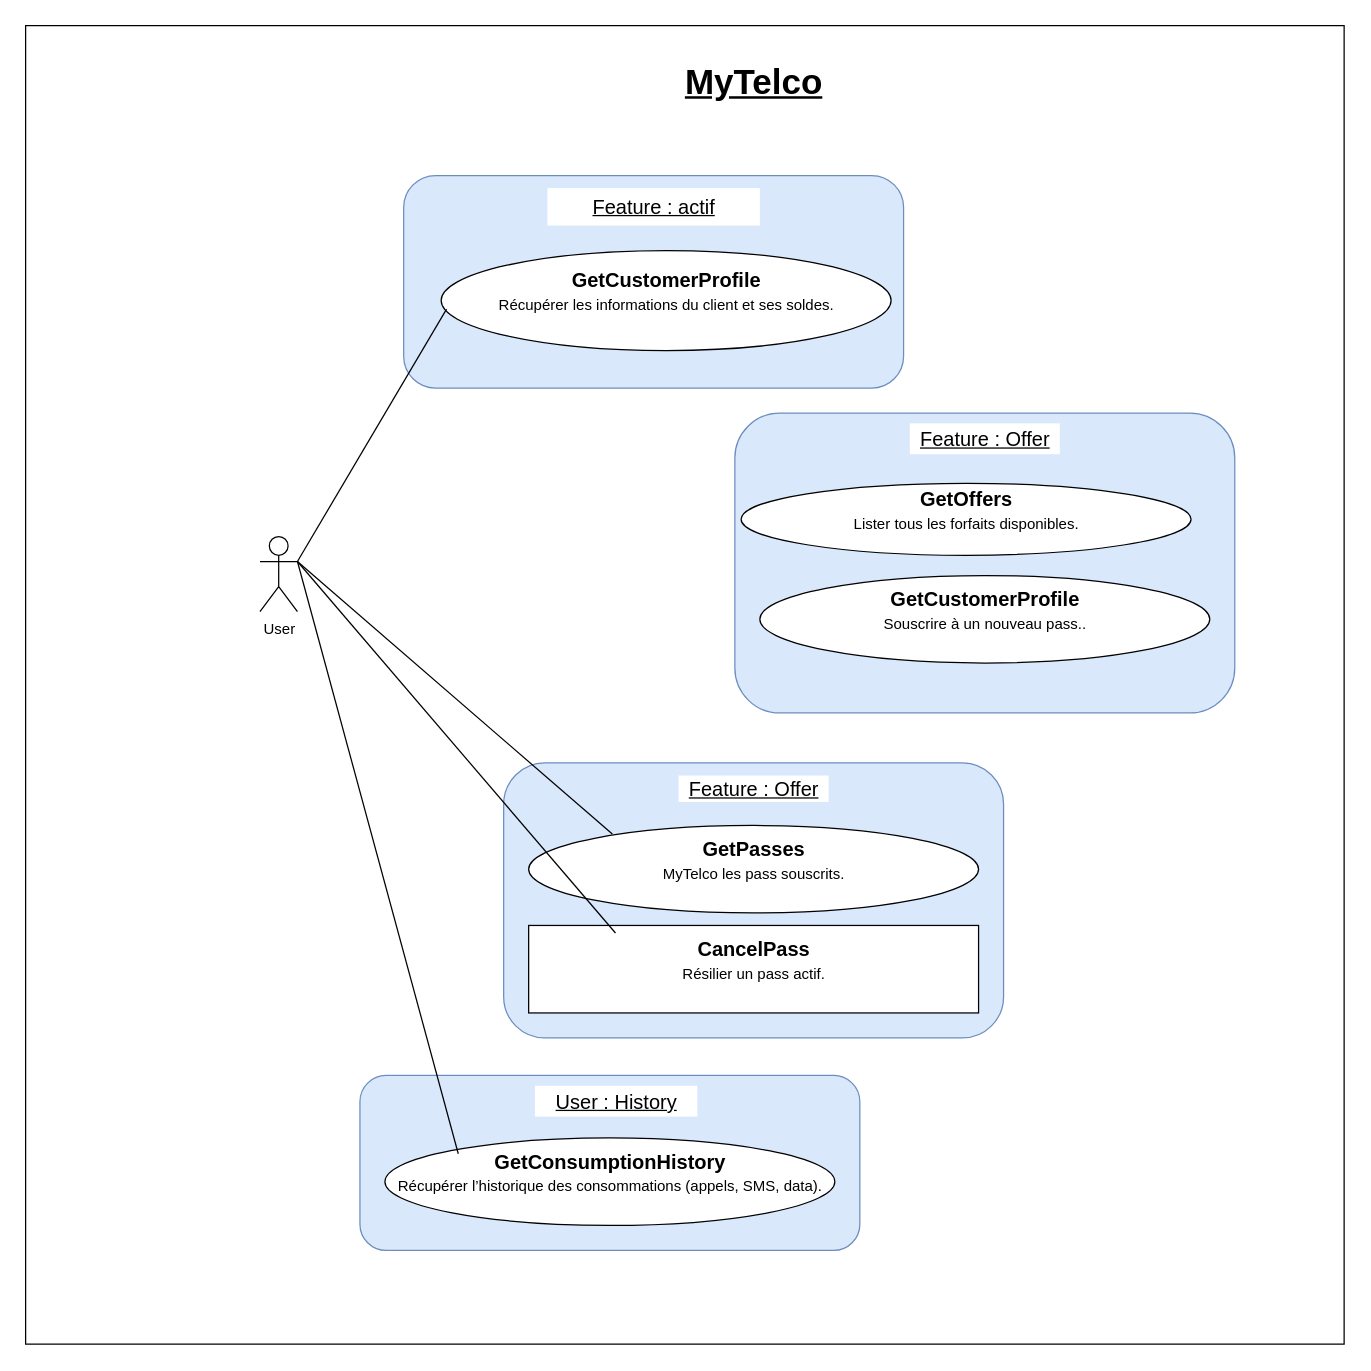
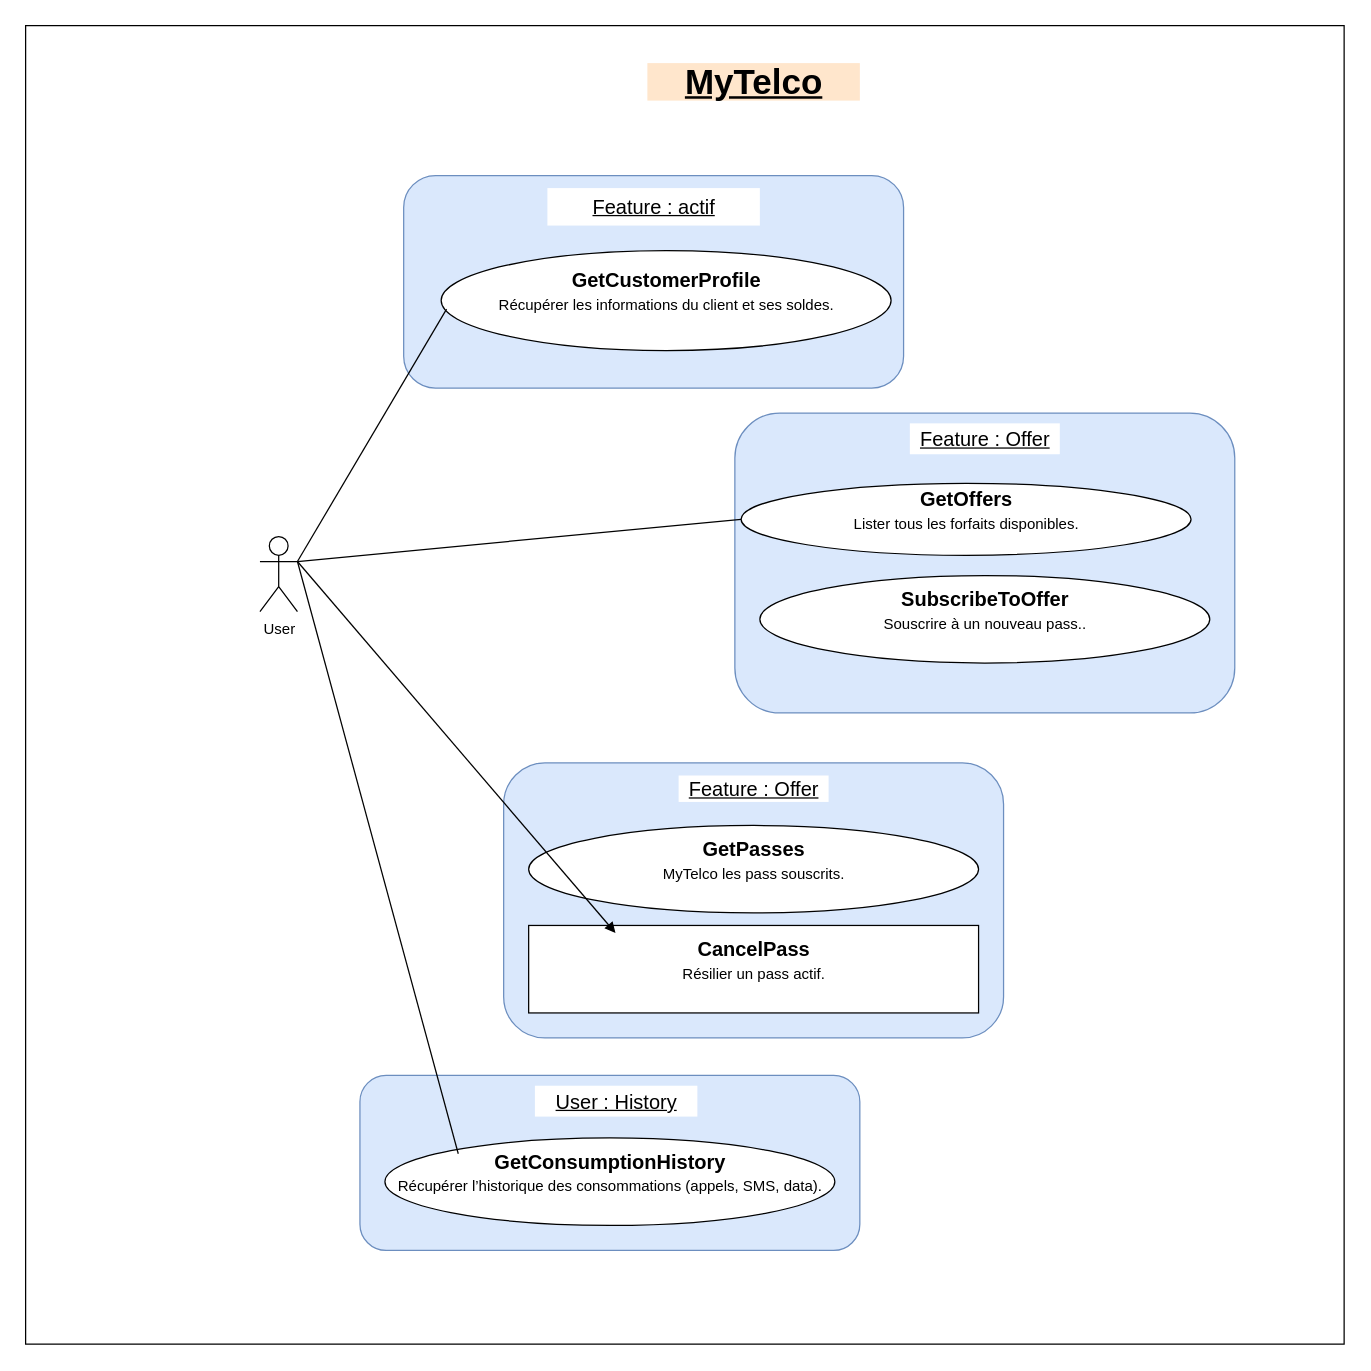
- <mxCell id="3" value="&lt;font style=&quot;font-size: 28px;&quot;&gt;&lt;u style=&quot;&quot;&gt;&lt;b style=&quot;&quot;&gt;MyTelco&lt;/b&gt;&lt;/u&gt;&lt;/font&gt;" style="rounded=0;whiteSpace=wrap;html=1;strokeWidth=0;strokeColor=none;" parent="1" vertex="1"><mxGeometry x="517.5" y="50" width="170" height="30" as="geometry" /></mxCell>
+ <mxCell id="3" value="&lt;font style=&quot;font-size: 28px;&quot;&gt;&lt;u style=&quot;&quot;&gt;&lt;b style=&quot;&quot;&gt;MyTelco&lt;/b&gt;&lt;/u&gt;&lt;/font&gt;" style="rounded=0;whiteSpace=wrap;html=1;strokeWidth=0;strokeColor=none;fillColor=#ffe6cc;" parent="1" vertex="1"><mxGeometry x="517.5" y="50" width="170" height="30" as="geometry" /></mxCell>
+ <mxCell id="24" value="" style="endArrow=none;html=1;entryX=0;entryY=0.5;entryDx=0;entryDy=0;exitX=1;exitY=0.333;exitDx=0;exitDy=0;exitPerimeter=0;" parent="1" source="4" target="12" edge="1"><mxGeometry width="50" height="50" relative="1" as="geometry"><mxPoint x="247.5" y="360" as="sourcePoint" /><mxPoint x="381.5" y="297" as="targetPoint" /></mxGeometry></mxCell>
- <mxCell id="13" value="&lt;font style=&quot;font-size: 16px;&quot;&gt;&lt;b&gt;GetCustomerProfile&lt;/b&gt;&lt;/font&gt;&lt;br&gt;&lt;div&gt; Souscrire à un nouveau pass..&lt;span style=&quot;font-size: 14px;&quot;&gt;&lt;br&gt;&lt;/span&gt;&lt;div&gt;&lt;br&gt;&lt;/div&gt;&lt;/div&gt;" style="ellipse;whiteSpace=wrap;html=1;" parent="9" vertex="1"><mxGeometry x="20" y="130" width="360" height="70" as="geometry" /></mxCell>
+ <mxCell id="13" value="&lt;font style=&quot;font-size: 16px;&quot;&gt;&lt;b&gt;SubscribeToOffer&lt;/b&gt;&lt;/font&gt;&lt;br&gt;&lt;div&gt; Souscrire à un nouveau pass..&lt;span style=&quot;font-size: 14px;&quot;&gt;&lt;br&gt;&lt;/span&gt;&lt;div&gt;&lt;br&gt;&lt;/div&gt;&lt;/div&gt;" style="ellipse;whiteSpace=wrap;html=1;" parent="9" vertex="1"><mxGeometry x="20" y="130" width="360" height="70" as="geometry" /></mxCell>
- <mxCell id="25" value="" style="endArrow=none;html=1;entryX=0.186;entryY=0.098;entryDx=0;entryDy=0;entryPerimeter=0;exitX=1;exitY=0.333;exitDx=0;exitDy=0;exitPerimeter=0;" parent="1" source="4" target="21" edge="1"><mxGeometry width="50" height="50" relative="1" as="geometry"><mxPoint x="257.5" y="370" as="sourcePoint" /><mxPoint x="430.5" y="482" as="targetPoint" /></mxGeometry></mxCell>
- <mxCell id="26" value="" style="endArrow=none;html=1;entryX=0.193;entryY=0.086;entryDx=0;entryDy=0;entryPerimeter=0;exitX=1;exitY=0.333;exitDx=0;exitDy=0;exitPerimeter=0;" parent="1" source="4" target="22" edge="1"><mxGeometry width="50" height="50" relative="1" as="geometry"><mxPoint x="257.5" y="370" as="sourcePoint" /><mxPoint x="437.5" y="778" as="targetPoint" /></mxGeometry></mxCell>
+ <mxCell id="26" value="" style="endArrow=block;html=1;entryX=0.193;entryY=0.086;entryDx=0;entryDy=0;entryPerimeter=0;exitX=1;exitY=0.333;exitDx=0;exitDy=0;exitPerimeter=0;" parent="1" source="4" target="22" edge="1"><mxGeometry width="50" height="50" relative="1" as="geometry"><mxPoint x="257.5" y="370" as="sourcePoint" /><mxPoint x="437.5" y="778" as="targetPoint" /></mxGeometry></mxCell>
